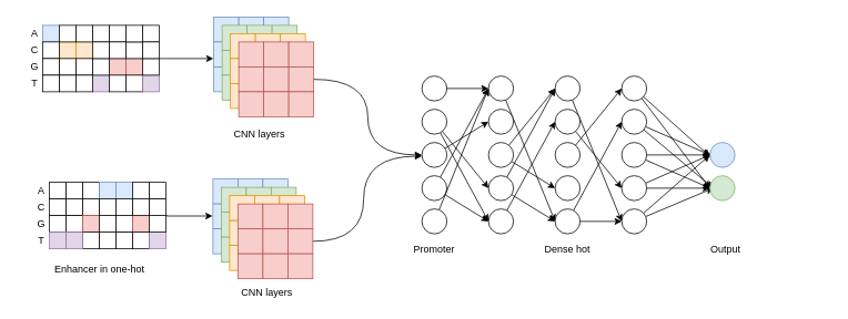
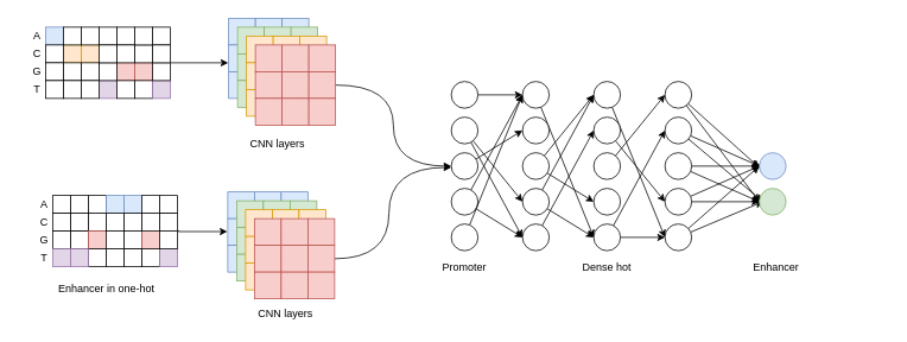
- <mxCell id="121" value="&lt;div&gt;Output&lt;/div&gt;" style="text;html=1;strokeColor=none;fillColor=none;align=center;verticalAlign=middle;whiteSpace=wrap;rounded=0;" vertex="1" parent="1"><mxGeometry x="746" y="290" width="250" height="20" as="geometry" /></mxCell>
+ <mxCell id="121" value="&lt;div&gt;Enhancer&lt;/div&gt;" style="text;html=1;strokeColor=none;fillColor=none;align=center;verticalAlign=middle;whiteSpace=wrap;rounded=0;" vertex="1" parent="1"><mxGeometry x="746" y="290" width="250" height="20" as="geometry" /></mxCell>
